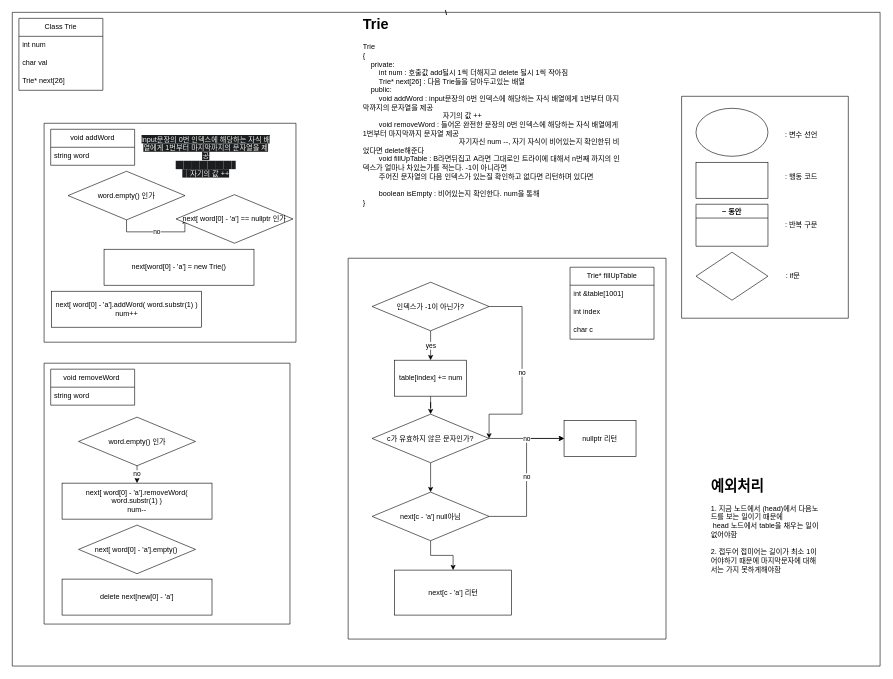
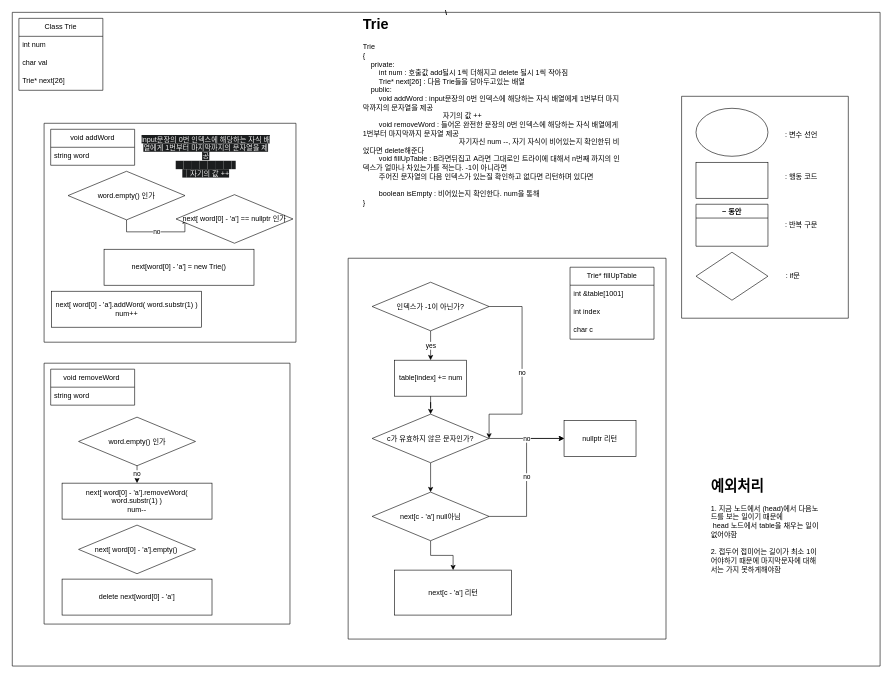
- <mxCell id="23" value="delete next[new[0] - 'a']" style="rounded=0;whiteSpace=wrap;html=1;" parent="16" vertex="1"><mxGeometry x="30" y="360" width="250" height="60" as="geometry" /></mxCell>
+ <mxCell id="23" value="delete next[word[0] - 'a']" style="rounded=0;whiteSpace=wrap;html=1;" parent="16" vertex="1"><mxGeometry x="30" y="360" width="250" height="60" as="geometry" /></mxCell>
